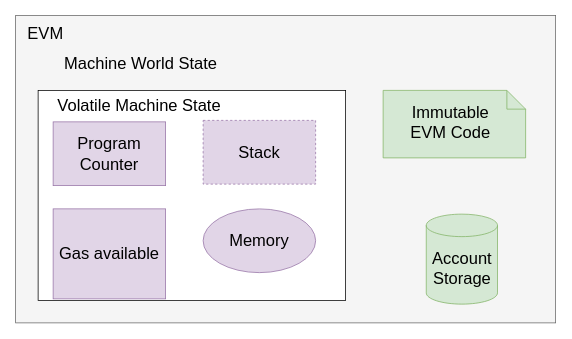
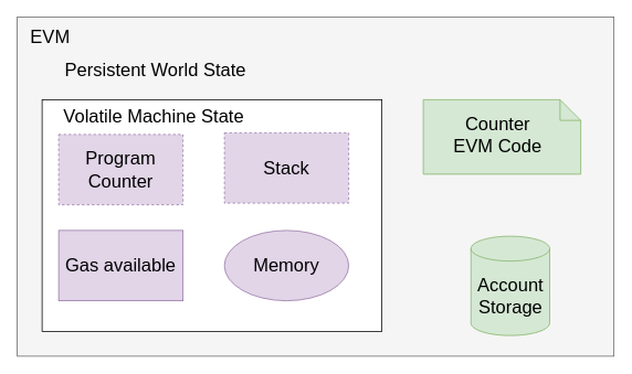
- <mxCell id="13" value="&lt;font style=&quot;font-size: 22px;&quot;&gt;Machine World State&lt;/font&gt;" style="text;html=1;strokeColor=none;fillColor=none;align=center;verticalAlign=middle;whiteSpace=wrap;rounded=0;" vertex="1" parent="1"><mxGeometry x="62" y="70" width="250" height="30" as="geometry" /></mxCell>
+ <mxCell id="13" value="&lt;font style=&quot;font-size: 22px;&quot;&gt;Persistent World State&lt;/font&gt;" style="text;html=1;strokeColor=none;fillColor=none;align=center;verticalAlign=middle;whiteSpace=wrap;rounded=0;" vertex="1" parent="1"><mxGeometry x="62" y="70" width="250" height="30" as="geometry" /></mxCell>
- <mxCell id="11" value="&lt;font style=&quot;font-size: 22px;&quot;&gt;Immutable&lt;br&gt;EVM Code&lt;/font&gt;" style="text;html=1;strokeColor=none;fillColor=none;align=center;verticalAlign=middle;whiteSpace=wrap;rounded=0;" vertex="1" parent="1"><mxGeometry x="500" y="148" width="200" height="30" as="geometry" /></mxCell>
+ <mxCell id="11" value="&lt;font style=&quot;font-size: 22px;&quot;&gt;Counter&lt;br&gt;EVM Code&lt;/font&gt;" style="text;html=1;strokeColor=none;fillColor=none;align=center;verticalAlign=middle;whiteSpace=wrap;rounded=0;" vertex="1" parent="1"><mxGeometry x="500" y="148" width="200" height="30" as="geometry" /></mxCell>
- <mxCell id="5" value="&lt;font style=&quot;font-size: 22px;&quot;&gt;Program Counter&lt;/font&gt;" style="rounded=0;whiteSpace=wrap;html=1;fillColor=#e1d5e7;strokeColor=#9673a6;" vertex="1" parent="1"><mxGeometry x="70" y="162" width="150" height="85" as="geometry" /></mxCell>
+ <mxCell id="5" value="&lt;font style=&quot;font-size: 22px;&quot;&gt;Program Counter&lt;/font&gt;" style="rounded=0;whiteSpace=wrap;html=1;fillColor=#e1d5e7;strokeColor=#9673a6;dashed=1;" vertex="1" parent="1"><mxGeometry x="70" y="162" width="150" height="85" as="geometry" /></mxCell>
- <mxCell id="6" value="&lt;font style=&quot;font-size: 22px;&quot;&gt;Gas available&lt;/font&gt;" style="rounded=0;whiteSpace=wrap;html=1;fillColor=#e1d5e7;strokeColor=#9673a6;" vertex="1" parent="1"><mxGeometry x="70" y="278" width="150" height="120" as="geometry" /></mxCell>
+ <mxCell id="6" value="&lt;font style=&quot;font-size: 22px;&quot;&gt;Gas available&lt;/font&gt;" style="rounded=0;whiteSpace=wrap;html=1;fillColor=#e1d5e7;strokeColor=#9673a6;" vertex="1" parent="1"><mxGeometry x="70" y="278" width="150" height="85" as="geometry" /></mxCell>
